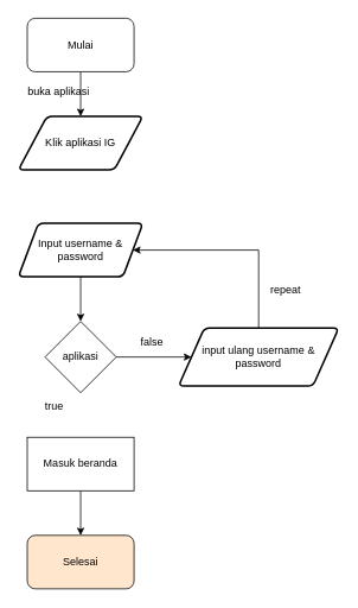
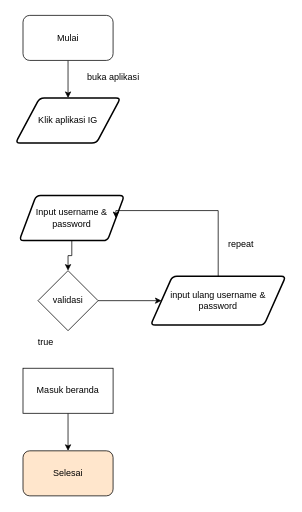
- <mxCell id="17" value="buka aplikasi" style="text;html=1;align=center;verticalAlign=middle;resizable=0;points=[];autosize=1;strokeColor=none;fillColor=none;" parent="1" vertex="1"><mxGeometry x="20" y="88" width="90" height="30" as="geometry" /></mxCell>
+ <mxCell id="17" value="buka aplikasi" style="text;html=1;align=center;verticalAlign=middle;resizable=0;points=[];autosize=1;strokeColor=none;fillColor=none;" parent="1" vertex="1"><mxGeometry x="105" y="88" width="90" height="30" as="geometry" /></mxCell>
- <mxCell id="6" value="Input username &amp;amp; password" style="shape=parallelogram;html=1;strokeWidth=2;perimeter=parallelogramPerimeter;whiteSpace=wrap;rounded=1;arcSize=12;size=0.161;" parent="1" vertex="1"><mxGeometry x="20" y="250" width="140" height="60" as="geometry" /></mxCell>
+ <mxCell id="6" value="Input username &amp;amp; password" style="shape=parallelogram;html=1;strokeWidth=2;perimeter=parallelogramPerimeter;whiteSpace=wrap;rounded=1;arcSize=12;size=0.161;" parent="1" vertex="1"><mxGeometry x="25" y="260" width="140" height="60" as="geometry" /></mxCell>
- <mxCell id="15" value="false" style="text;html=1;align=center;verticalAlign=middle;resizable=0;points=[];autosize=1;strokeColor=none;fillColor=none;" parent="1" vertex="1"><mxGeometry x="145" y="368" width="50" height="30" as="geometry" /></mxCell>
- <mxCell id="8" value="aplikasi" style="rhombus;whiteSpace=wrap;html=1;" parent="1" vertex="1"><mxGeometry x="50" y="360" width="80" height="80" as="geometry" /></mxCell>
+ <mxCell id="8" value="validasi" style="rhombus;whiteSpace=wrap;html=1;" parent="1" vertex="1"><mxGeometry x="50" y="360" width="80" height="80" as="geometry" /></mxCell>
